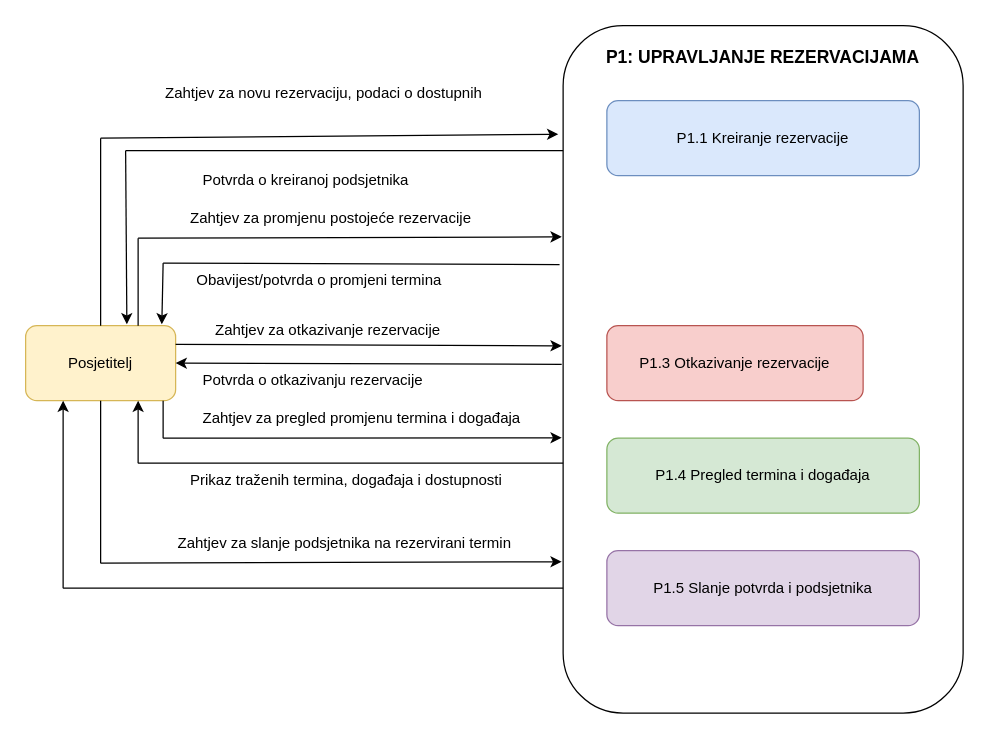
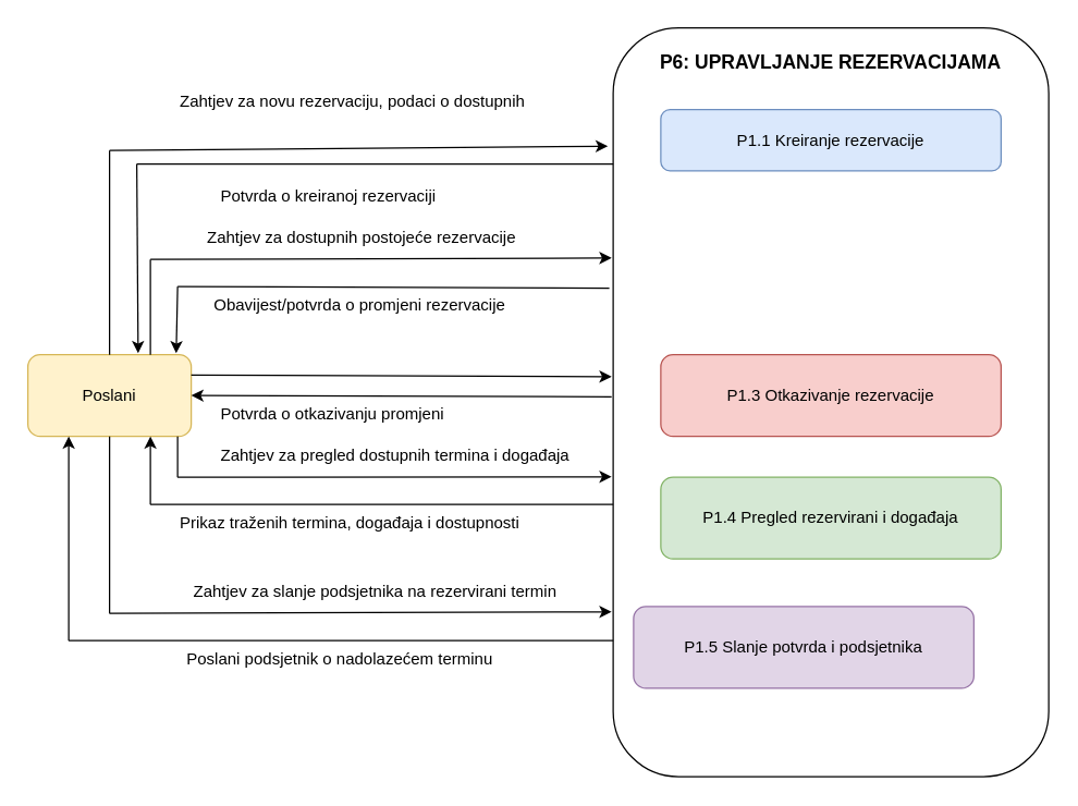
- <mxCell id="3" value="P1: UPRAVLJANJE REZERVACIJAMA" style="shape=rectangle;rounded=1;whiteSpace=wrap;html=1;fillColor=none;strokeColor=#000000;align=center;verticalAlign=top;spacingTop=10;fontSize=14;fontStyle=1;dashed=0;perimeterSpacing=10;" vertex="1" parent="1"><mxGeometry x="450" y="20" width="320" height="550" as="geometry" /></mxCell>
+ <mxCell id="3" value="P6: UPRAVLJANJE REZERVACIJAMA" style="shape=rectangle;rounded=1;whiteSpace=wrap;html=1;fillColor=none;strokeColor=#000000;align=center;verticalAlign=top;spacingTop=10;fontSize=14;fontStyle=1;dashed=0;perimeterSpacing=10;" vertex="1" parent="1"><mxGeometry x="450" y="20" width="320" height="550" as="geometry" /></mxCell>
- <mxCell id="4" value="P1.1 Kreiranje rezervacije" style="shape=rectangle;rounded=1;whiteSpace=wrap;html=1;fillColor=#DAE8FC;strokeColor=#6C8EBF;align=center;verticalAlign=middle;fontSize=12;" vertex="1" parent="3"><mxGeometry x="35" y="60" width="250" height="60" as="geometry" /></mxCell>
+ <mxCell id="4" value="P1.1 Kreiranje rezervacije" style="shape=rectangle;rounded=1;whiteSpace=wrap;html=1;fillColor=#DAE8FC;strokeColor=#6C8EBF;align=center;verticalAlign=middle;fontSize=12;" vertex="1" parent="3"><mxGeometry x="35" y="60" width="250" height="45" as="geometry" /></mxCell>
- <mxCell id="27" value="Potvrda o kreiranoj podsjetnika" style="text;whiteSpace=wrap;html=1;" vertex="1" parent="1"><mxGeometry x="160" y="130" width="190" height="40" as="geometry" /></mxCell>
+ <mxCell id="27" value="Potvrda o kreiranoj rezervaciji" style="text;whiteSpace=wrap;html=1;" vertex="1" parent="1"><mxGeometry x="160" y="130" width="190" height="40" as="geometry" /></mxCell>
- <mxCell id="28" value="Zahtjev za promjenu postojeće rezervacije" style="text;whiteSpace=wrap;html=1;" vertex="1" parent="1"><mxGeometry x="150" y="160" width="260" height="40" as="geometry" /></mxCell>
+ <mxCell id="28" value="Zahtjev za dostupnih postojeće rezervacije" style="text;whiteSpace=wrap;html=1;" vertex="1" parent="1"><mxGeometry x="150" y="160" width="260" height="40" as="geometry" /></mxCell>
- <mxCell id="29" value="Obavijest/potvrda o promjeni termina" style="text;whiteSpace=wrap;html=1;" vertex="1" parent="1"><mxGeometry x="155" y="210" width="250" height="40" as="geometry" /></mxCell>
+ <mxCell id="29" value="Obavijest/potvrda o promjeni rezervacije" style="text;whiteSpace=wrap;html=1;" vertex="1" parent="1"><mxGeometry x="155" y="210" width="250" height="40" as="geometry" /></mxCell>
- <mxCell id="30" value="Zahtjev za otkazivanje rezervacije" style="text;whiteSpace=wrap;html=1;" vertex="1" parent="1"><mxGeometry x="170" y="250" width="210" height="40" as="geometry" /></mxCell>
- <mxCell id="2" value="Posjetitelj" style="shape=rectangle;rounded=1;whiteSpace=wrap;html=1;fillColor=#FFF2CC;strokeColor=#D6B656;align=center;verticalAlign=middle;fontSize=12;" vertex="1" parent="1"><mxGeometry x="20" y="260" width="120" height="60" as="geometry" /></mxCell>
+ <mxCell id="2" value="Poslani" style="shape=rectangle;rounded=1;whiteSpace=wrap;html=1;fillColor=#FFF2CC;strokeColor=#D6B656;align=center;verticalAlign=middle;fontSize=12;" vertex="1" parent="1"><mxGeometry x="20" y="260" width="120" height="60" as="geometry" /></mxCell>
- <mxCell id="5" value="P1.3 Otkazivanje rezervacije" style="shape=rectangle;rounded=1;whiteSpace=wrap;html=1;fillColor=#F8CECC;strokeColor=#B85450;align=center;verticalAlign=middle;fontSize=12;" vertex="1" parent="3"><mxGeometry x="35" y="240" width="205" height="60" as="geometry" /></mxCell>
+ <mxCell id="5" value="P1.3 Otkazivanje rezervacije" style="shape=rectangle;rounded=1;whiteSpace=wrap;html=1;fillColor=#F8CECC;strokeColor=#B85450;align=center;verticalAlign=middle;fontSize=12;" vertex="1" parent="3"><mxGeometry x="35" y="240" width="250" height="60" as="geometry" /></mxCell>
- <mxCell id="31" value="Potvrda o otkazivanju rezervacije" style="text;whiteSpace=wrap;html=1;" vertex="1" parent="1"><mxGeometry x="160" y="290" width="210" height="40" as="geometry" /></mxCell>
+ <mxCell id="31" value="Potvrda o otkazivanju promjeni" style="text;whiteSpace=wrap;html=1;" vertex="1" parent="1"><mxGeometry x="160" y="290" width="210" height="40" as="geometry" /></mxCell>
- <mxCell id="32" value="Zahtjev za pregled promjenu termina i događaja" style="text;whiteSpace=wrap;html=1;" vertex="1" parent="1"><mxGeometry x="160" y="320" width="290" height="40" as="geometry" /></mxCell>
+ <mxCell id="32" value="Zahtjev za pregled dostupnih termina i događaja" style="text;whiteSpace=wrap;html=1;" vertex="1" parent="1"><mxGeometry x="160" y="320" width="290" height="40" as="geometry" /></mxCell>
- <mxCell id="6" value="P1.4 Pregled termina i događaja" style="shape=rectangle;rounded=1;whiteSpace=wrap;html=1;fillColor=#D5E8D4;strokeColor=#82B366;align=center;verticalAlign=middle;fontSize=12;" vertex="1" parent="3"><mxGeometry x="35" y="330" width="250" height="60" as="geometry" /></mxCell>
+ <mxCell id="6" value="P1.4 Pregled rezervirani i događaja" style="shape=rectangle;rounded=1;whiteSpace=wrap;html=1;fillColor=#D5E8D4;strokeColor=#82B366;align=center;verticalAlign=middle;fontSize=12;" vertex="1" parent="3"><mxGeometry x="35" y="330" width="250" height="60" as="geometry" /></mxCell>
- <mxCell id="33" value="Prikaz traženih termina, događaja i dostupnosti" style="text;whiteSpace=wrap;html=1;" vertex="1" parent="1"><mxGeometry x="150" y="370" width="280" height="40" as="geometry" /></mxCell>
+ <mxCell id="33" value="Prikaz traženih termina, događaja i dostupnosti" style="text;whiteSpace=wrap;html=1;" vertex="1" parent="1"><mxGeometry x="130" y="370" width="280" height="40" as="geometry" /></mxCell>
- <mxCell id="7" value="P1.5 Slanje potvrda i podsjetnika" style="shape=rectangle;rounded=1;whiteSpace=wrap;html=1;fillColor=#E1D5E7;strokeColor=#9673A6;align=center;verticalAlign=middle;fontSize=12;" vertex="1" parent="3"><mxGeometry x="35" y="420" width="250" height="60" as="geometry" /></mxCell>
+ <mxCell id="7" value="P1.5 Slanje potvrda i podsjetnika" style="shape=rectangle;rounded=1;whiteSpace=wrap;html=1;fillColor=#E1D5E7;strokeColor=#9673A6;align=center;verticalAlign=middle;fontSize=12;" vertex="1" parent="3"><mxGeometry x="15" y="425" width="250" height="60" as="geometry" /></mxCell>
+ <mxCell id="35" value="Poslani podsjetnik o nadolazećem terminu" style="text;whiteSpace=wrap;html=1;" vertex="1" parent="1"><mxGeometry x="135" y="470" width="260" height="40" as="geometry" /></mxCell>
